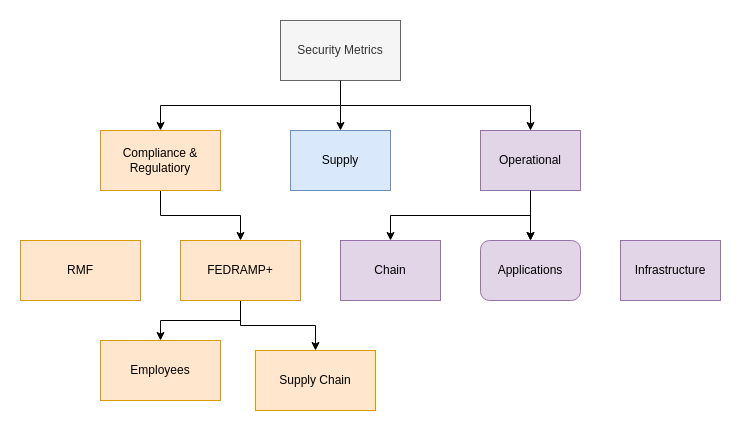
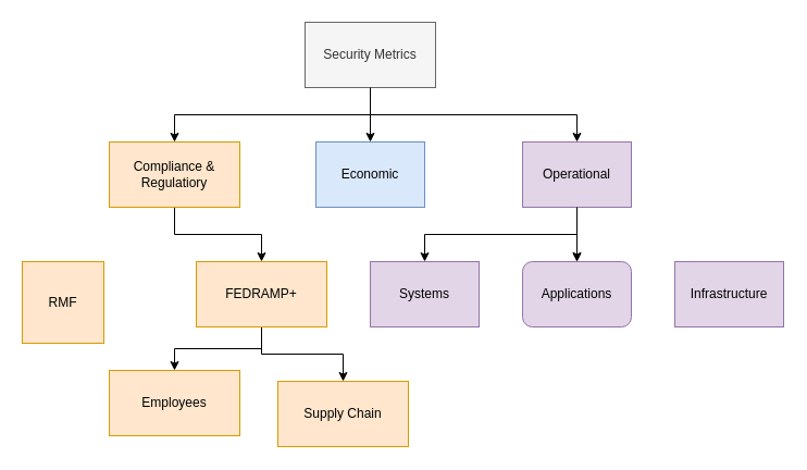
- <mxCell id="21" value="Supply&lt;br&gt;" style="whiteSpace=wrap;html=1;align=center;verticalAlign=middle;container=1;recursiveResize=0;treeFolding=1;fillColor=#dae8fc;strokeColor=#6c8ebf;" vertex="1" parent="1"><mxGeometry x="290" y="130" width="100" height="60" as="geometry" /></mxCell>
+ <mxCell id="21" value="Economic&lt;br&gt;" style="whiteSpace=wrap;html=1;align=center;verticalAlign=middle;container=1;recursiveResize=0;treeFolding=1;fillColor=#dae8fc;strokeColor=#6c8ebf;" vertex="1" parent="1"><mxGeometry x="290" y="130" width="100" height="60" as="geometry" /></mxCell>
- <mxCell id="12" value="RMF" style="whiteSpace=wrap;html=1;align=center;treeFolding=1;container=1;recursiveResize=0;fillColor=#ffe6cc;strokeColor=#d79b00;" vertex="1" parent="1"><mxGeometry x="20" y="240" width="120" height="60" as="geometry" /></mxCell>
+ <mxCell id="12" value="RMF" style="whiteSpace=wrap;html=1;align=center;treeFolding=1;container=1;recursiveResize=0;fillColor=#ffe6cc;strokeColor=#d79b00;" vertex="1" parent="1"><mxGeometry x="20" y="240" width="75" height="75" as="geometry" /></mxCell>
- <mxCell id="19" value="Chain" style="whiteSpace=wrap;html=1;align=center;verticalAlign=middle;container=1;recursiveResize=0;treeFolding=1;fillColor=#e1d5e7;strokeColor=#9673a6;" vertex="1" parent="1"><mxGeometry x="340" y="240" width="100" height="60" as="geometry" /></mxCell>
+ <mxCell id="19" value="Systems" style="whiteSpace=wrap;html=1;align=center;verticalAlign=middle;container=1;recursiveResize=0;treeFolding=1;fillColor=#e1d5e7;strokeColor=#9673a6;" vertex="1" parent="1"><mxGeometry x="340" y="240" width="100" height="60" as="geometry" /></mxCell>
